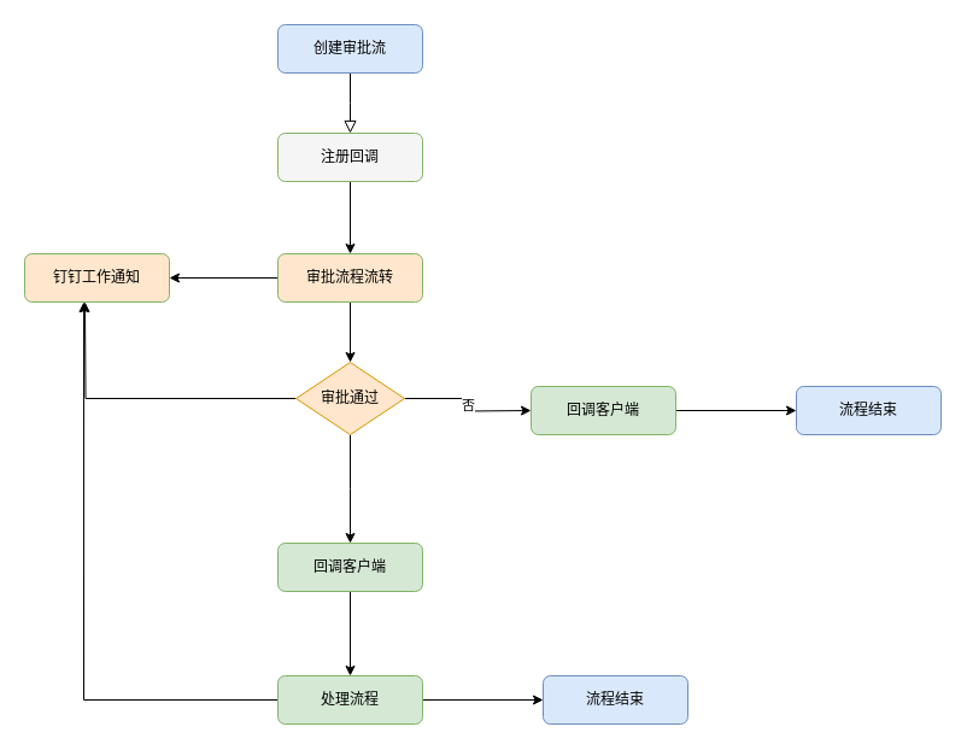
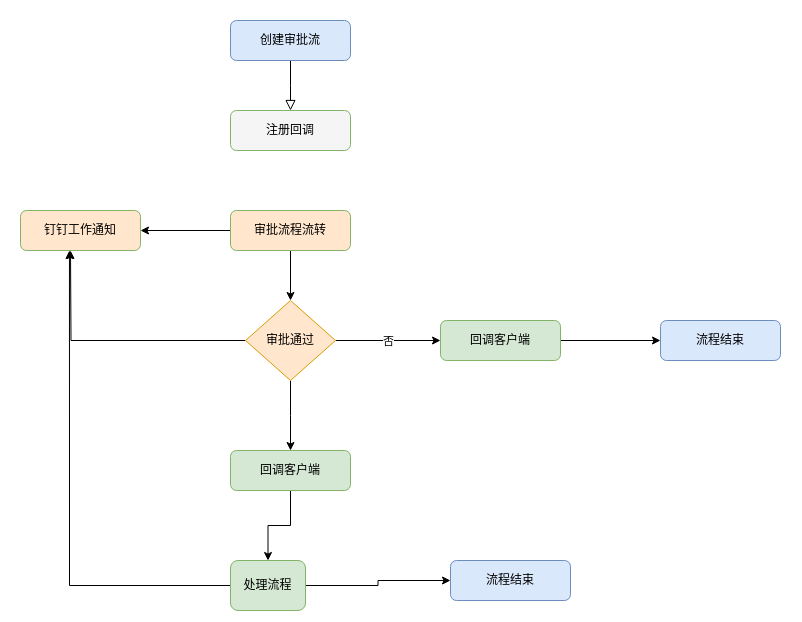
- <mxCell id="4" style="edgeStyle=orthogonalEdgeStyle;rounded=0;orthogonalLoop=1;jettySize=auto;html=1;exitX=0.5;exitY=1;exitDx=0;exitDy=0;" edge="1" parent="1" source="5" target="8"><mxGeometry relative="1" as="geometry" /></mxCell>
- <mxCell id="12" value="审批通过" style="rhombus;whiteSpace=wrap;html=1;fillColor=#ffe6cc;strokeColor=#d79b00;" vertex="1" parent="1"><mxGeometry x="245" y="300" width="90" height="60" as="geometry" /></mxCell>
+ <mxCell id="12" value="审批通过" style="rhombus;whiteSpace=wrap;html=1;fillColor=#ffe6cc;strokeColor=#d79b00;" vertex="1" parent="1"><mxGeometry x="245" y="300" width="90" height="80" as="geometry" /></mxCell>
- <mxCell id="20" value="处理流程" style="rounded=1;whiteSpace=wrap;html=1;fontSize=12;glass=0;strokeWidth=1;shadow=0;fillColor=#d5e8d4;strokeColor=#82b366;" vertex="1" parent="1"><mxGeometry x="230" y="560" width="120" height="40" as="geometry" /></mxCell>
+ <mxCell id="20" value="处理流程" style="rounded=1;whiteSpace=wrap;html=1;fontSize=12;glass=0;strokeWidth=1;shadow=0;fillColor=#d5e8d4;strokeColor=#82b366;" vertex="1" parent="1"><mxGeometry x="230" y="560" width="75" height="50" as="geometry" /></mxCell>
